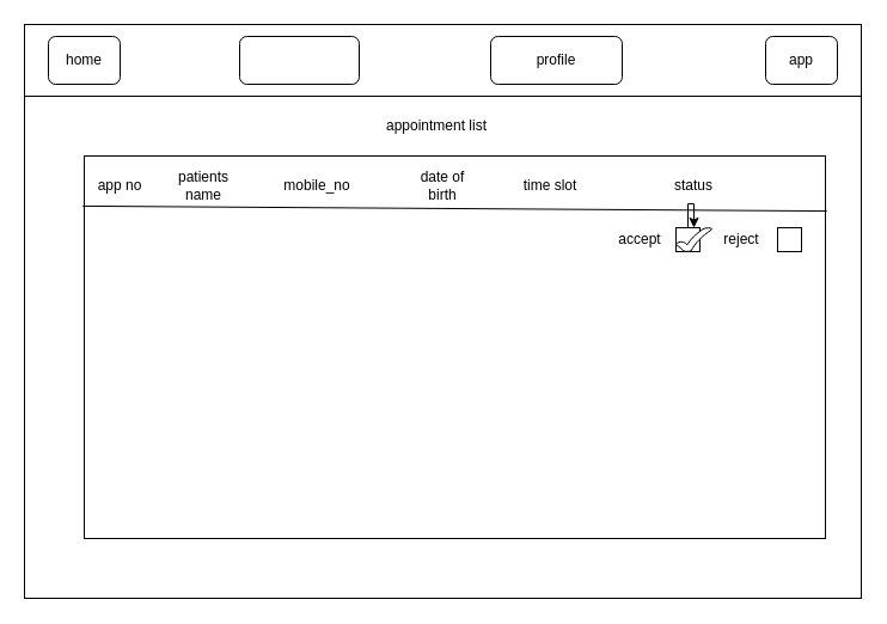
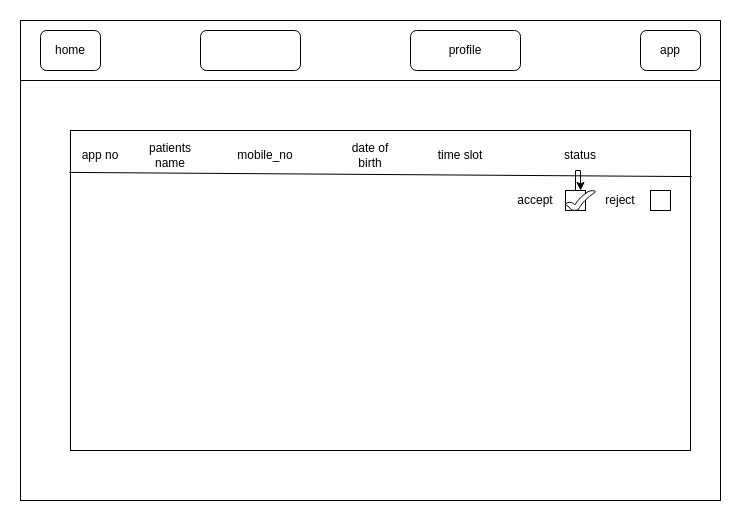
- <mxCell id="11" value="appointment list" style="text;html=1;align=center;verticalAlign=middle;whiteSpace=wrap;rounded=0;" vertex="1" parent="1"><mxGeometry x="295" y="90" width="140" height="30" as="geometry" /></mxCell>
